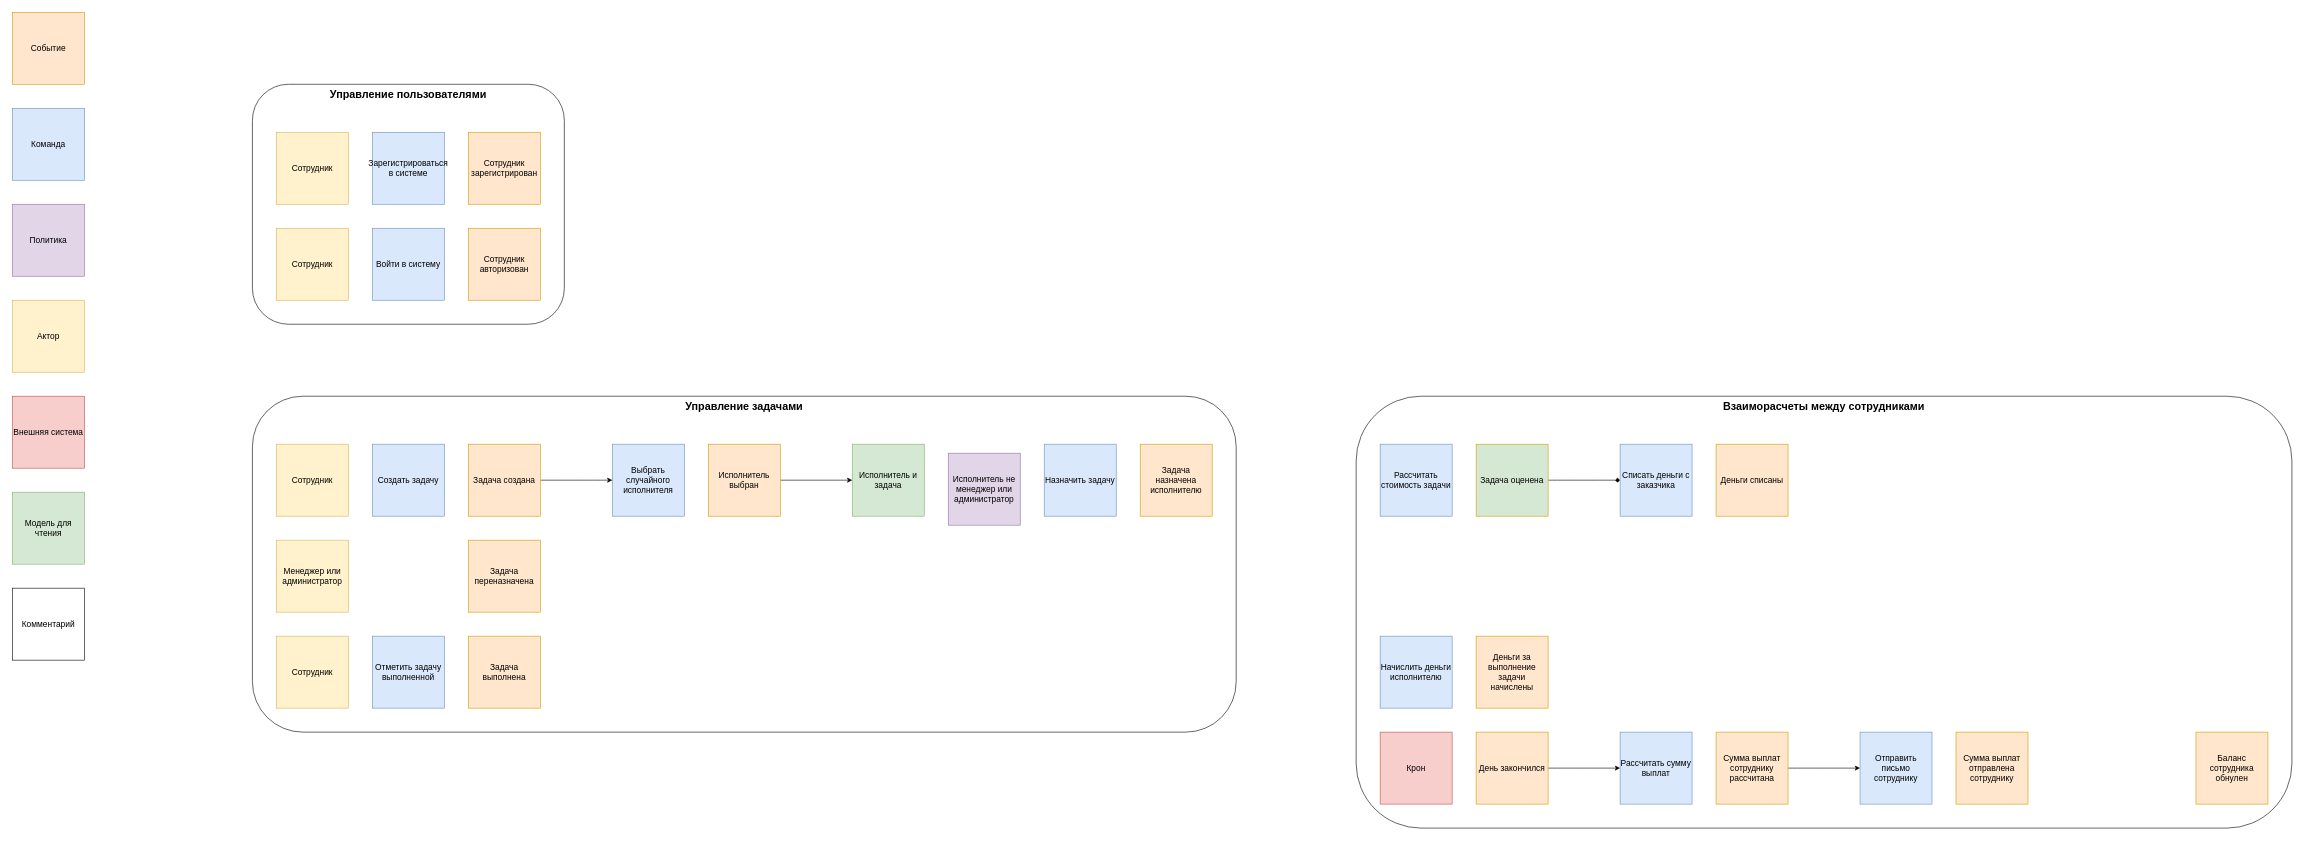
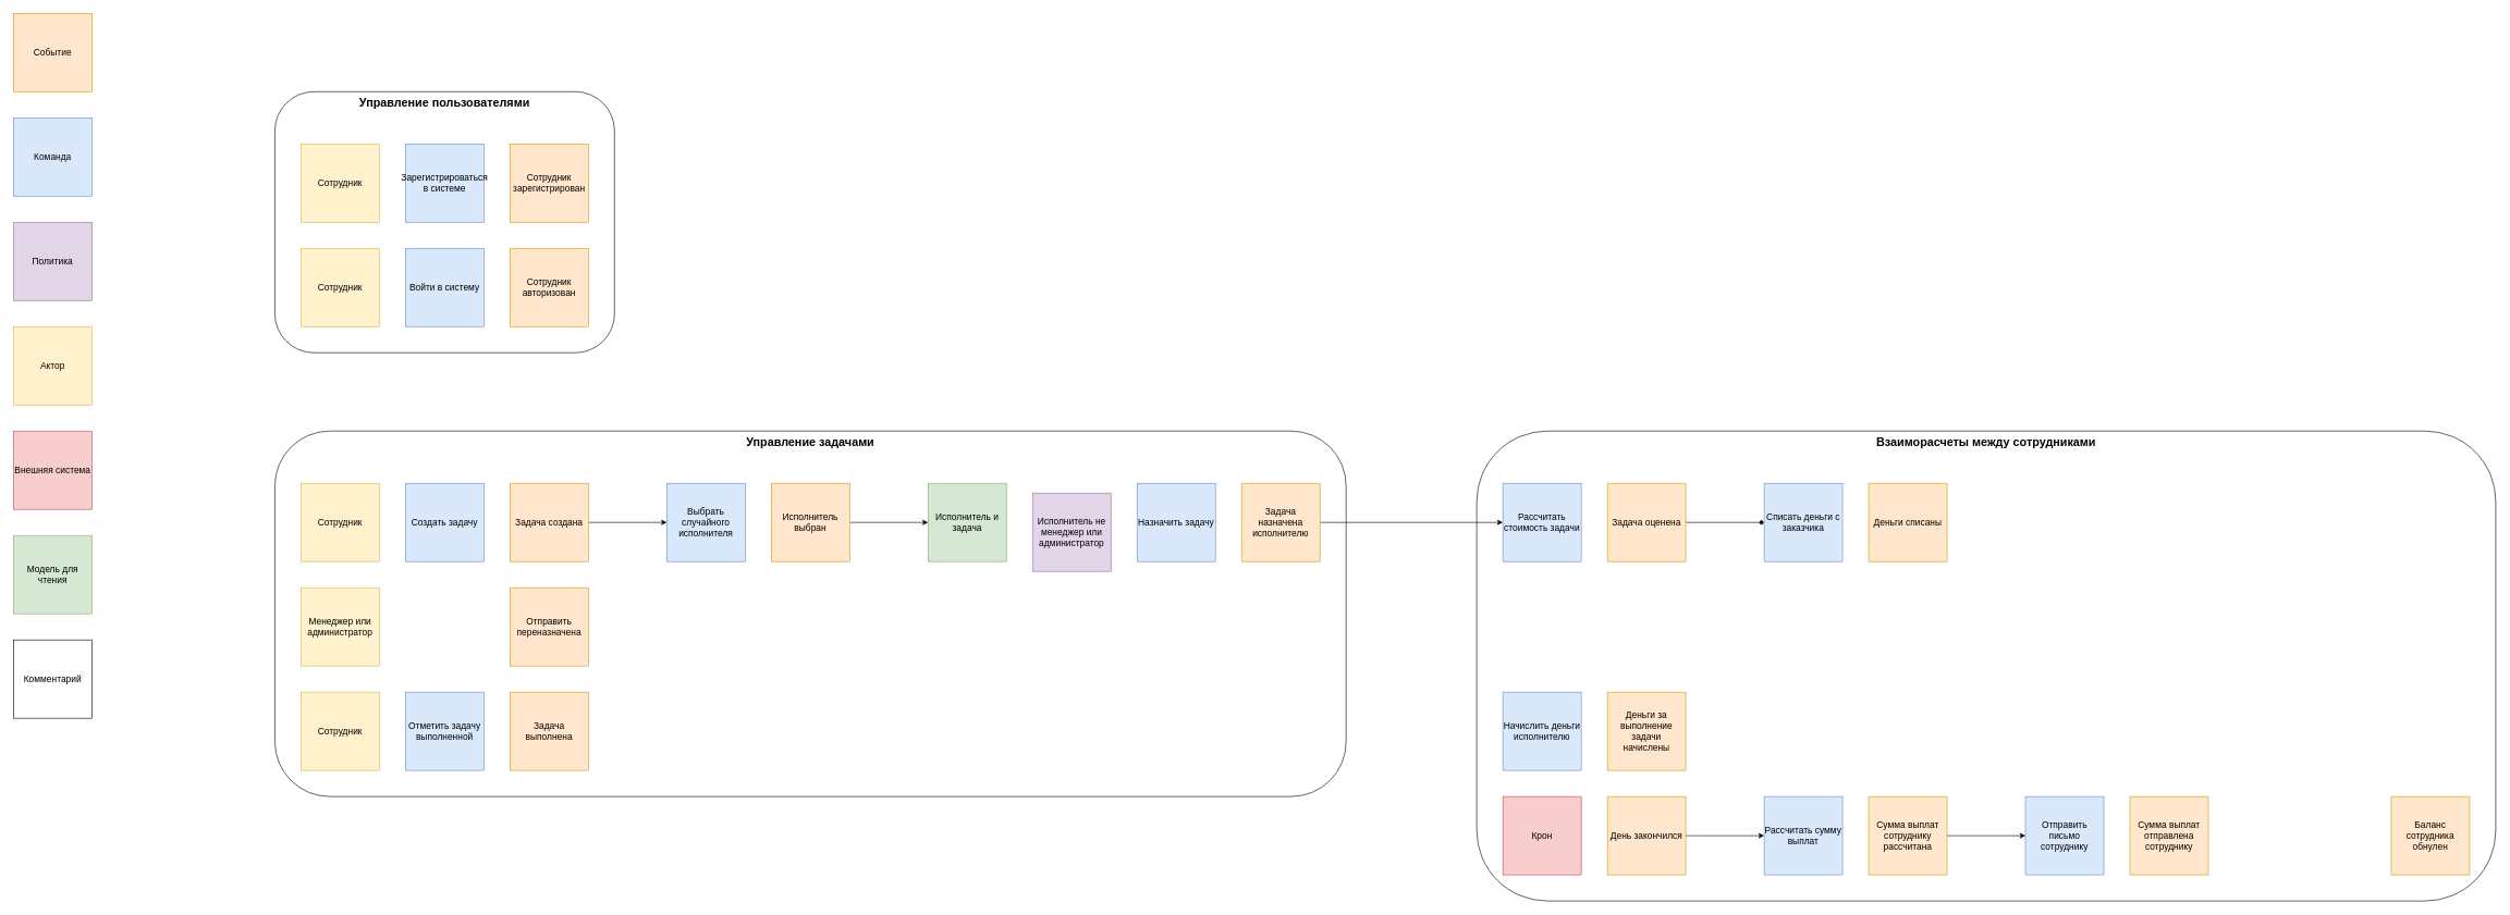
+ <mxCell id="22" style="edgeStyle=orthogonalEdgeStyle;rounded=0;orthogonalLoop=1;jettySize=auto;html=1;curved=1;" edge="1" parent="1" source="23" target="47"><mxGeometry relative="1" as="geometry" /></mxCell>
- <mxCell id="32" value="Задача оценена" style="whiteSpace=wrap;html=1;aspect=fixed;fillColor=#d5e8d4;strokeColor=#d79b00;fontSize=14;" vertex="1" parent="1"><mxGeometry x="2460" y="740" width="120" height="120" as="geometry" /></mxCell>
+ <mxCell id="32" value="Задача оценена" style="whiteSpace=wrap;html=1;aspect=fixed;fillColor=#ffe6cc;strokeColor=#d79b00;fontSize=14;" vertex="1" parent="1"><mxGeometry x="2460" y="740" width="120" height="120" as="geometry" /></mxCell>
- <mxCell id="25" value="Задача переназначена" style="whiteSpace=wrap;html=1;aspect=fixed;fillColor=#ffe6cc;strokeColor=#d79b00;fontSize=14;" vertex="1" parent="1"><mxGeometry x="780" y="900" width="120" height="120" as="geometry" /></mxCell>
+ <mxCell id="25" value="Отправить переназначена" style="whiteSpace=wrap;html=1;aspect=fixed;fillColor=#ffe6cc;strokeColor=#d79b00;fontSize=14;" vertex="1" parent="1"><mxGeometry x="780" y="900" width="120" height="120" as="geometry" /></mxCell>
